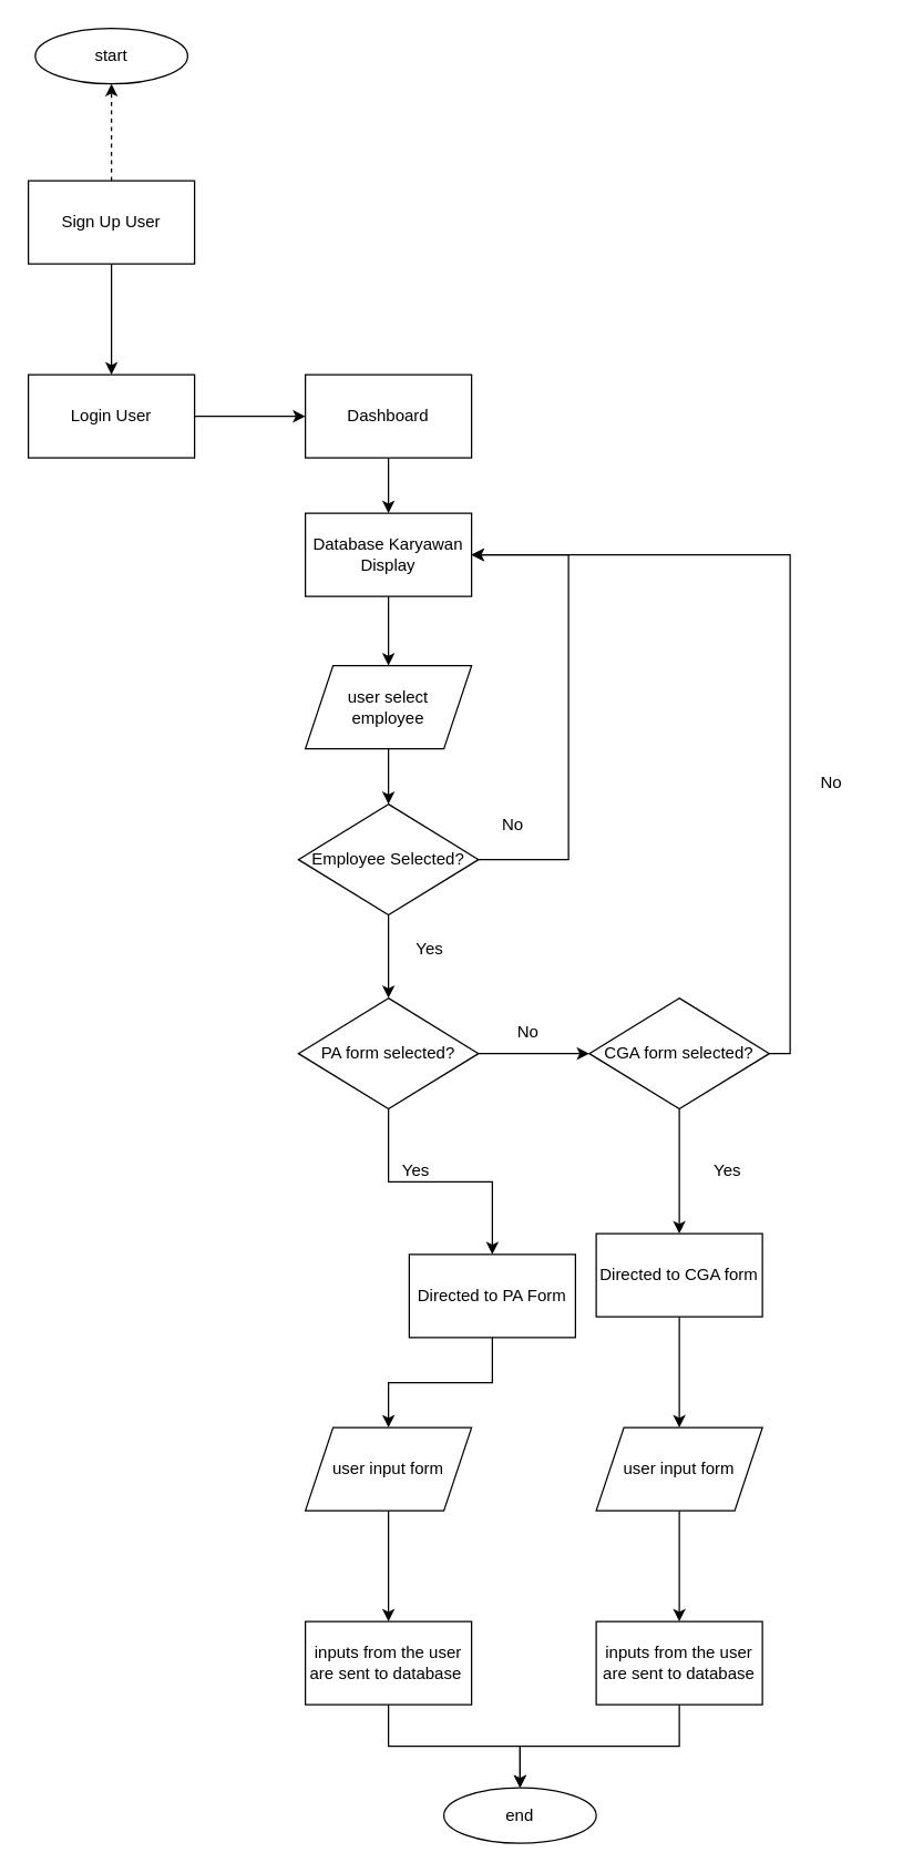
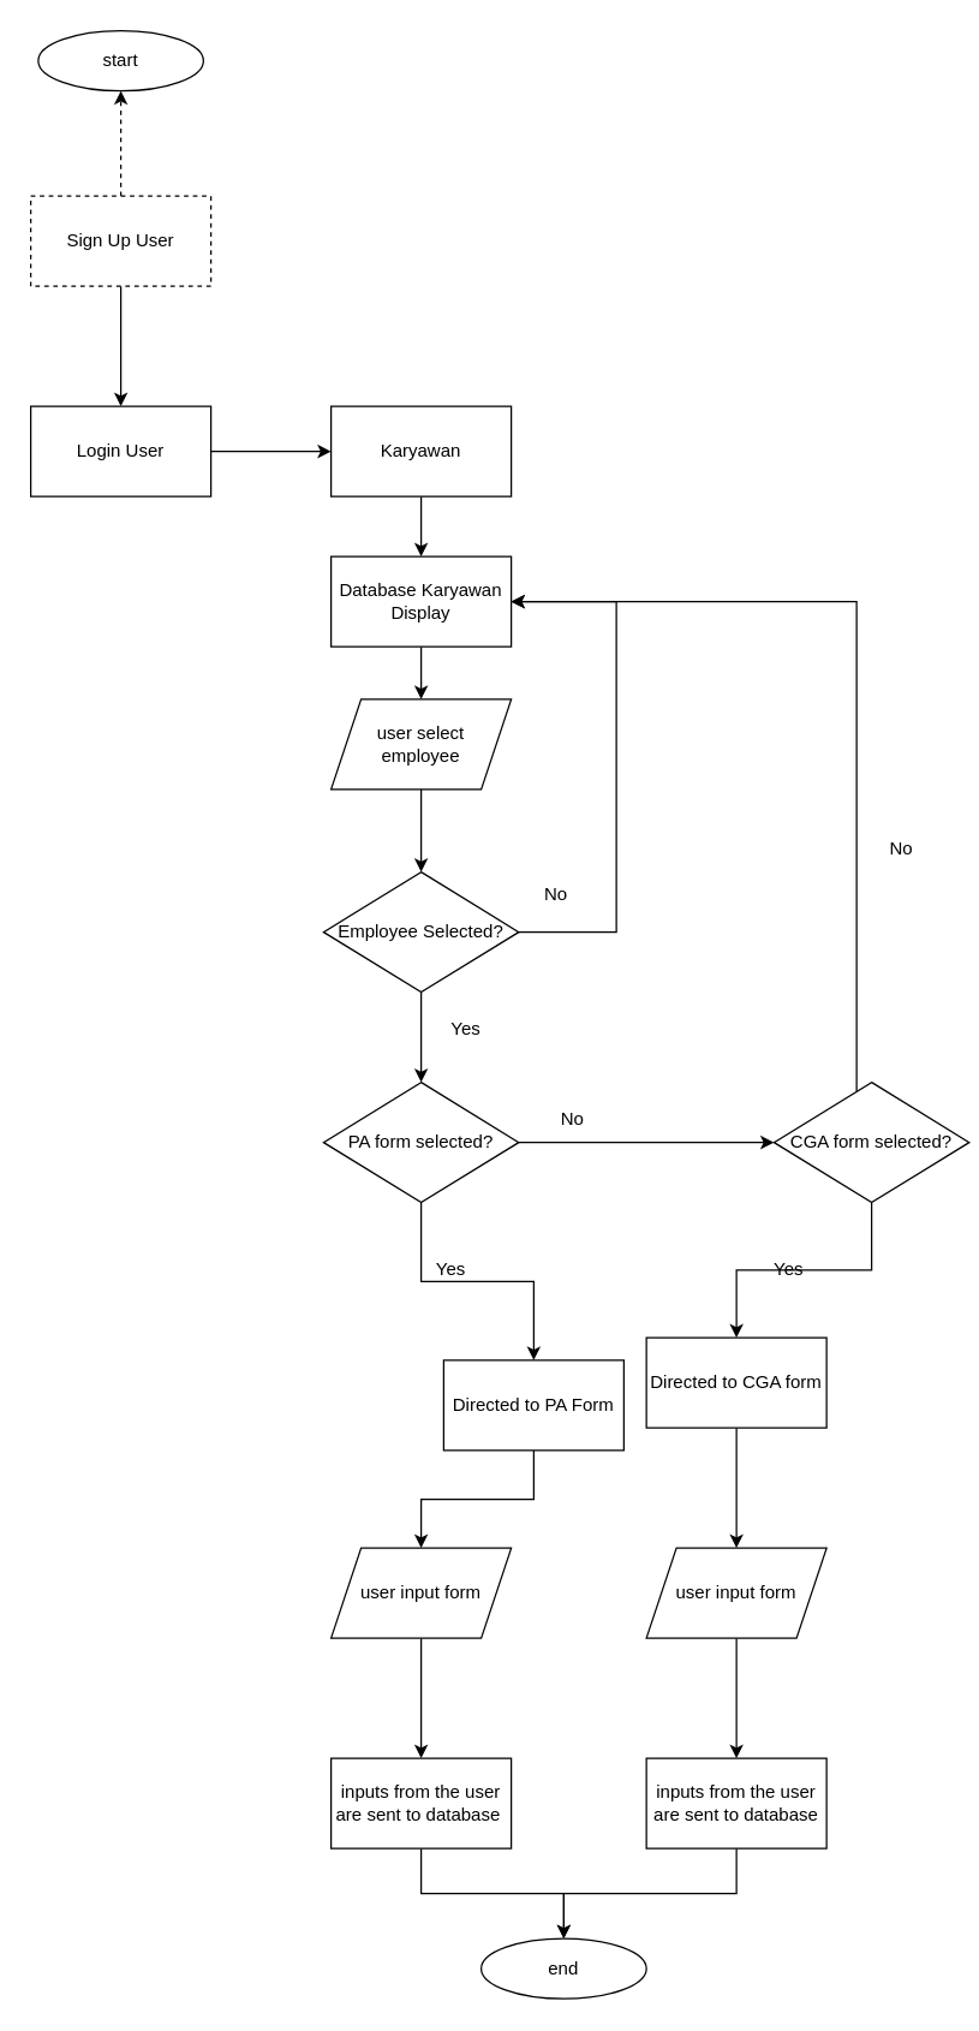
- <mxCell id="4" value="Sign Up User" style="rounded=0;whiteSpace=wrap;html=1;" vertex="1" parent="1"><mxGeometry x="20" y="130" width="120" height="60" as="geometry" /></mxCell>
+ <mxCell id="4" value="Sign Up User" style="rounded=0;whiteSpace=wrap;html=1;dashed=1;" vertex="1" parent="1"><mxGeometry x="20" y="130" width="120" height="60" as="geometry" /></mxCell>
- <mxCell id="8" value="Dashboard" style="rounded=0;whiteSpace=wrap;html=1;" vertex="1" parent="1"><mxGeometry x="220" y="270" width="120" height="60" as="geometry" /></mxCell>
+ <mxCell id="8" value="Karyawan" style="rounded=0;whiteSpace=wrap;html=1;" vertex="1" parent="1"><mxGeometry x="220" y="270" width="120" height="60" as="geometry" /></mxCell>
- <mxCell id="35" value="user select &lt;br&gt;employee" style="shape=parallelogram;perimeter=parallelogramPerimeter;whiteSpace=wrap;html=1;fixedSize=1;rounded=0;" vertex="1" parent="1"><mxGeometry x="220" y="480" width="120" height="60" as="geometry" /></mxCell>
+ <mxCell id="35" value="user select &lt;br&gt;employee" style="shape=parallelogram;perimeter=parallelogramPerimeter;whiteSpace=wrap;html=1;fixedSize=1;rounded=0;" vertex="1" parent="1"><mxGeometry x="220" y="465" width="120" height="60" as="geometry" /></mxCell>
- <mxCell id="19" value="CGA form selected?" style="rhombus;whiteSpace=wrap;html=1;rounded=0;" vertex="1" parent="1"><mxGeometry x="425" y="720" width="130" height="80" as="geometry" /></mxCell>
+ <mxCell id="19" value="CGA form selected?" style="rhombus;whiteSpace=wrap;html=1;rounded=0;" vertex="1" parent="1"><mxGeometry x="515" y="720" width="130" height="80" as="geometry" /></mxCell>
